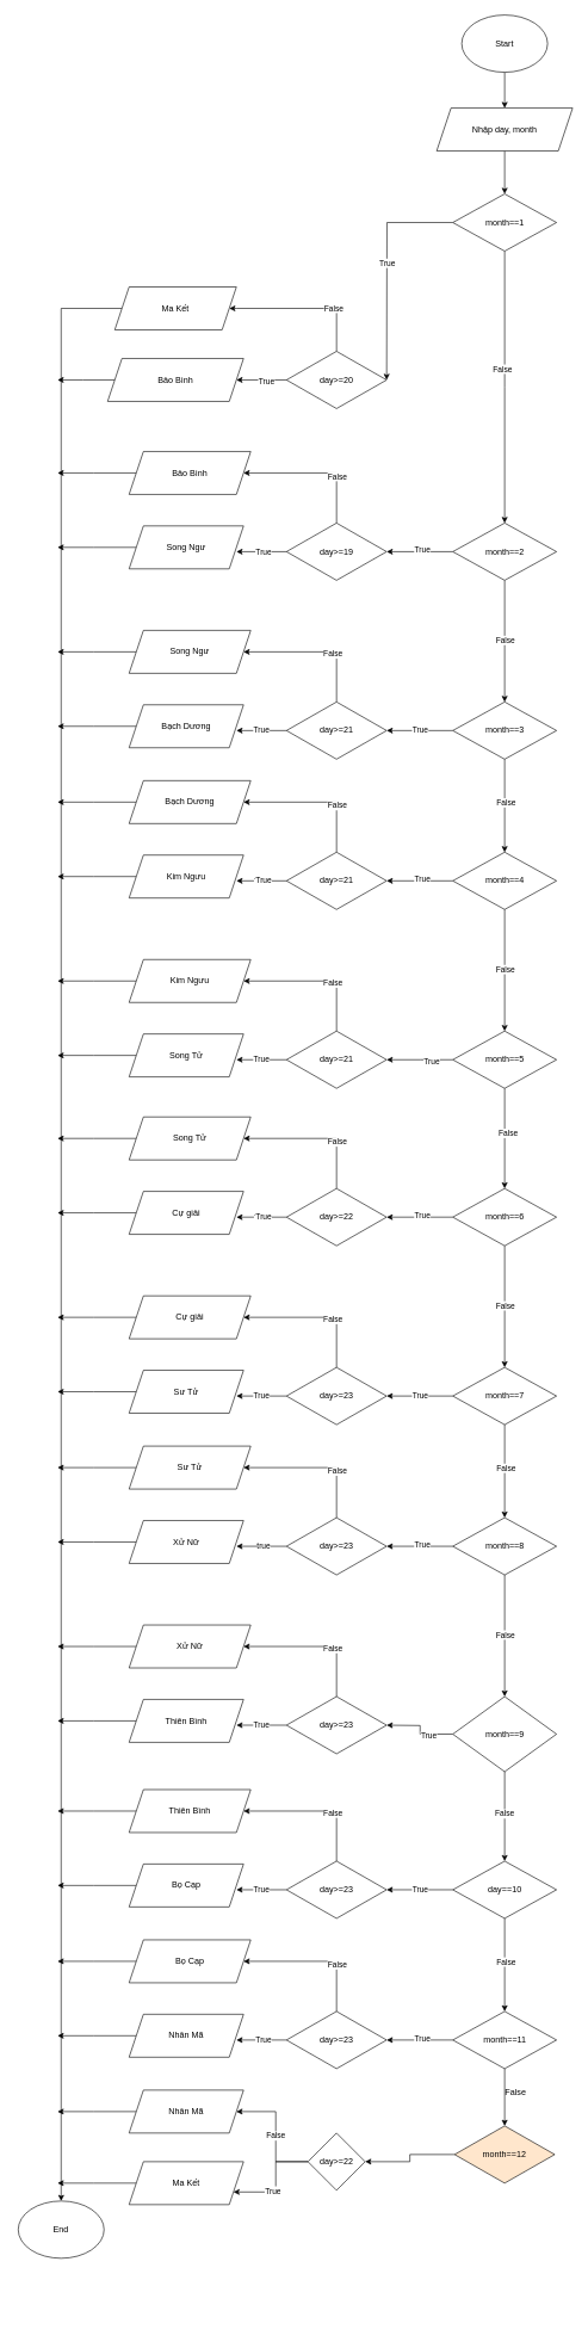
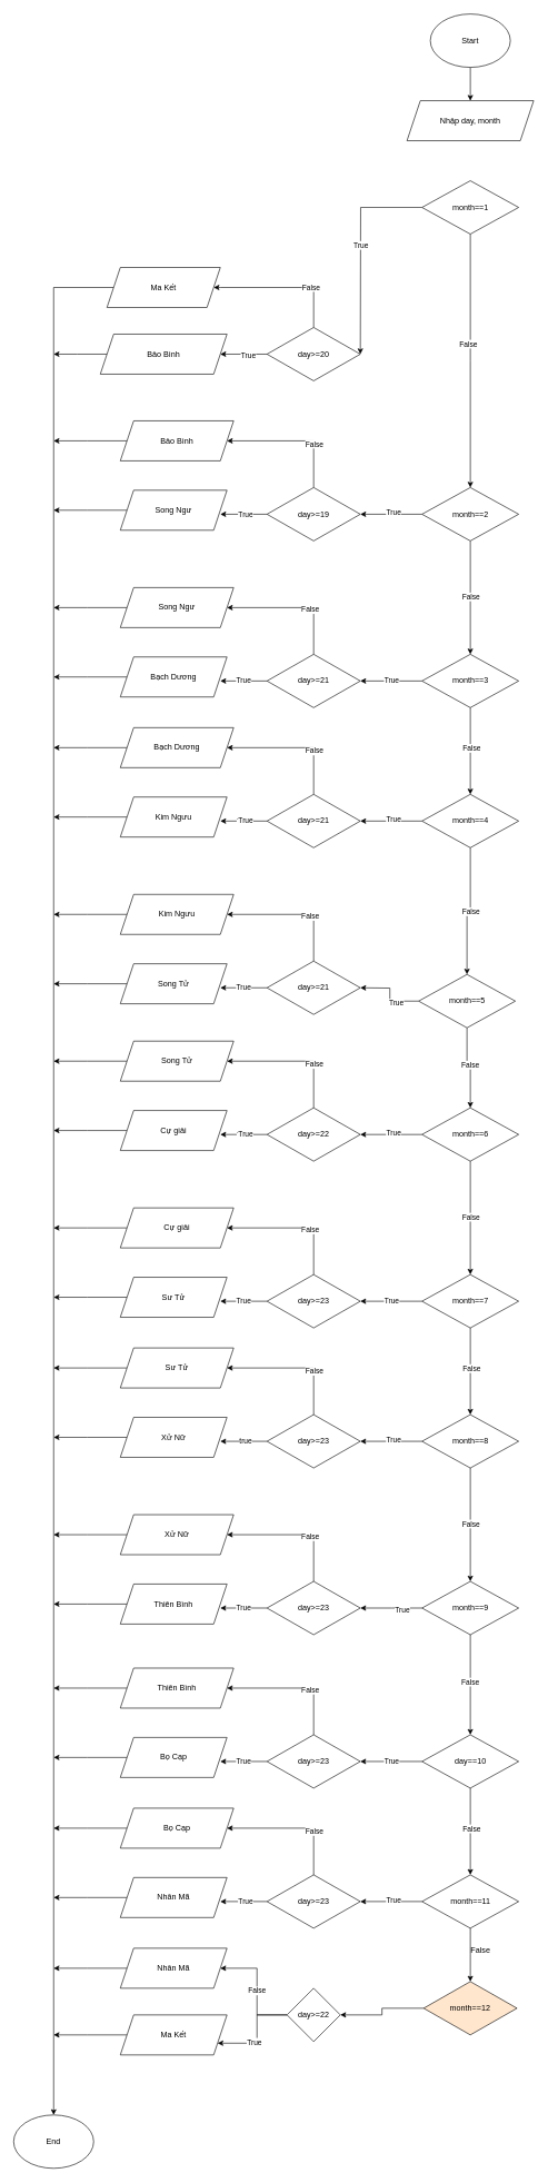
- <mxCell id="4" style="edgeStyle=orthogonalEdgeStyle;rounded=0;orthogonalLoop=1;jettySize=auto;html=1;entryX=0.5;entryY=0;entryDx=0;entryDy=0;" edge="1" parent="1" source="5" target="10"><mxGeometry relative="1" as="geometry" /></mxCell>
- <mxCell id="66" value="month==5" style="rhombus;whiteSpace=wrap;html=1;" parent="1" vertex="1"><mxGeometry x="632.5" y="1440" width="145" height="80" as="geometry" /></mxCell>
+ <mxCell id="66" value="month==5" style="rhombus;whiteSpace=wrap;html=1;" parent="1" vertex="1"><mxGeometry x="627.5" y="1460" width="145" height="80" as="geometry" /></mxCell>
- <mxCell id="122" value="month==9" style="rhombus;whiteSpace=wrap;html=1;" parent="1" vertex="1"><mxGeometry x="632.5" y="2370" width="145" height="105" as="geometry" /></mxCell>
+ <mxCell id="122" value="month==9" style="rhombus;whiteSpace=wrap;html=1;" parent="1" vertex="1"><mxGeometry x="632.5" y="2370" width="145" height="80" as="geometry" /></mxCell>
- <mxCell id="163" value="End" style="ellipse;whiteSpace=wrap;html=1;" parent="1" vertex="1"><mxGeometry x="25" y="3075" width="120" height="80" as="geometry" /></mxCell>
+ <mxCell id="163" value="End" style="ellipse;whiteSpace=wrap;html=1;" parent="1" vertex="1"><mxGeometry x="20" y="3170" width="120" height="80" as="geometry" /></mxCell>
